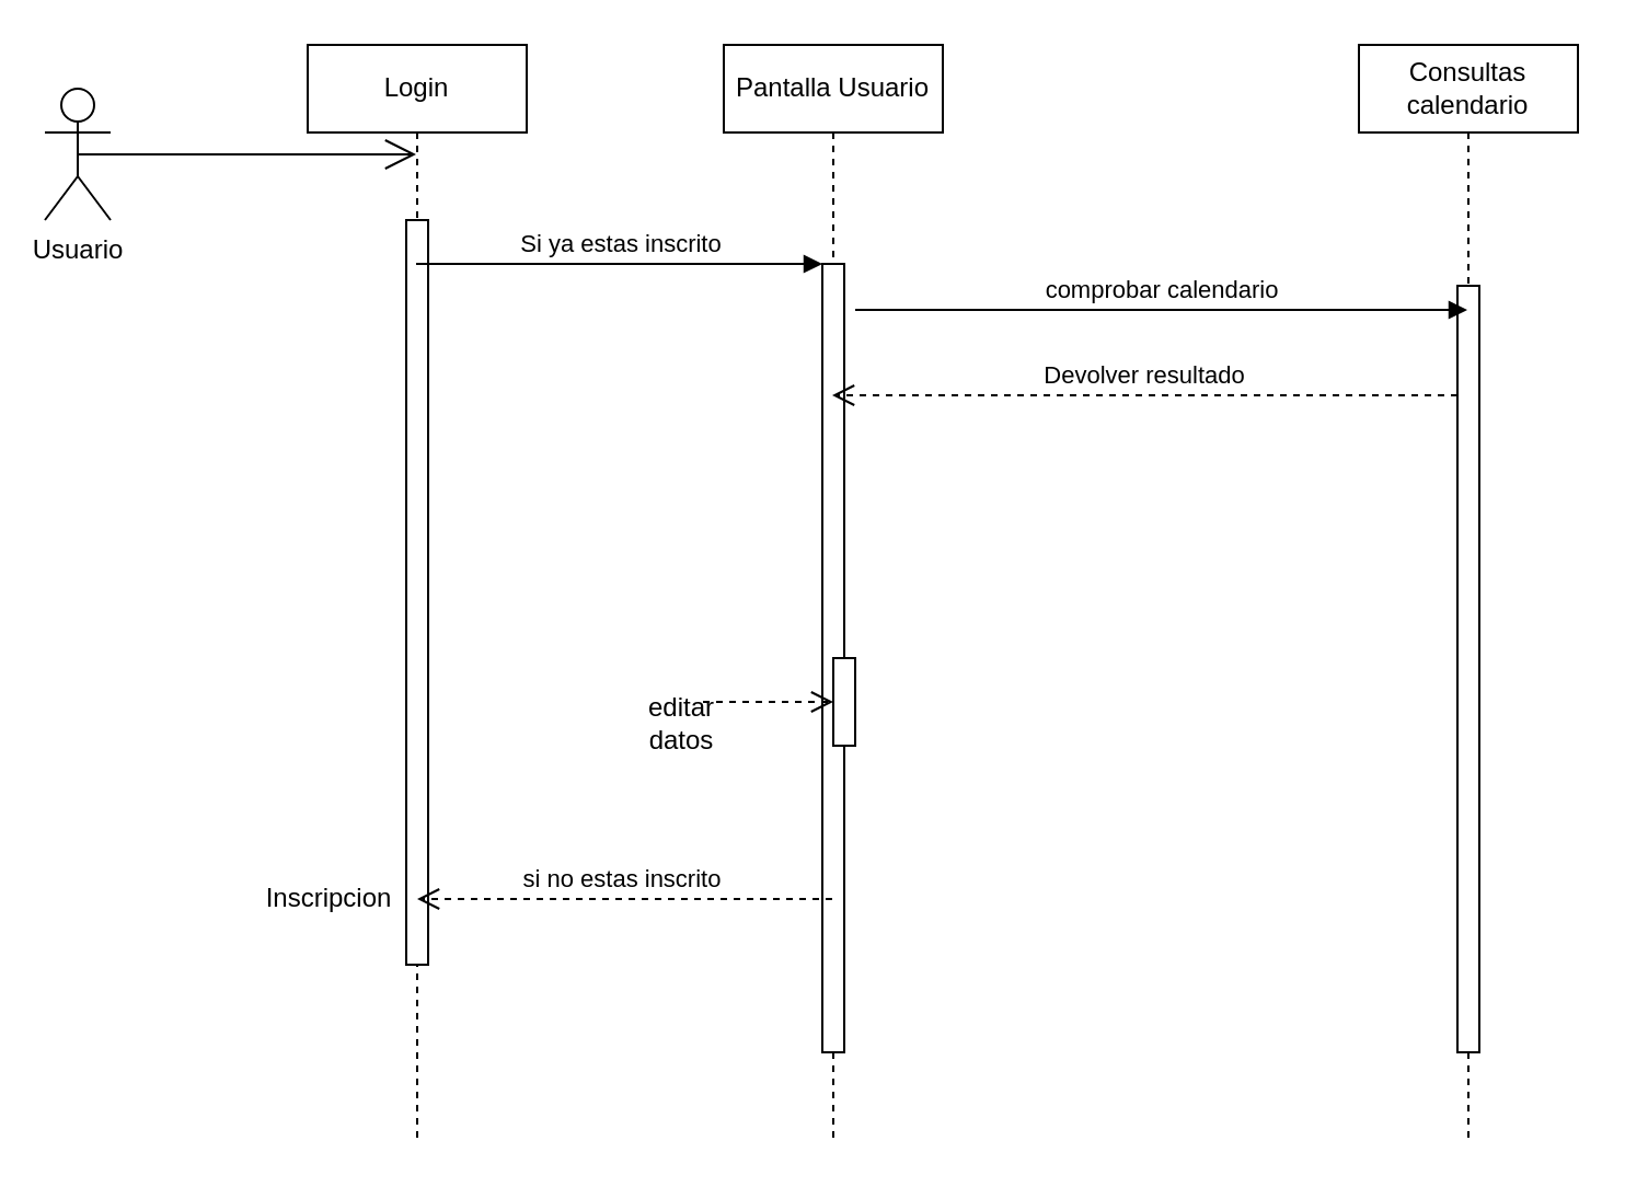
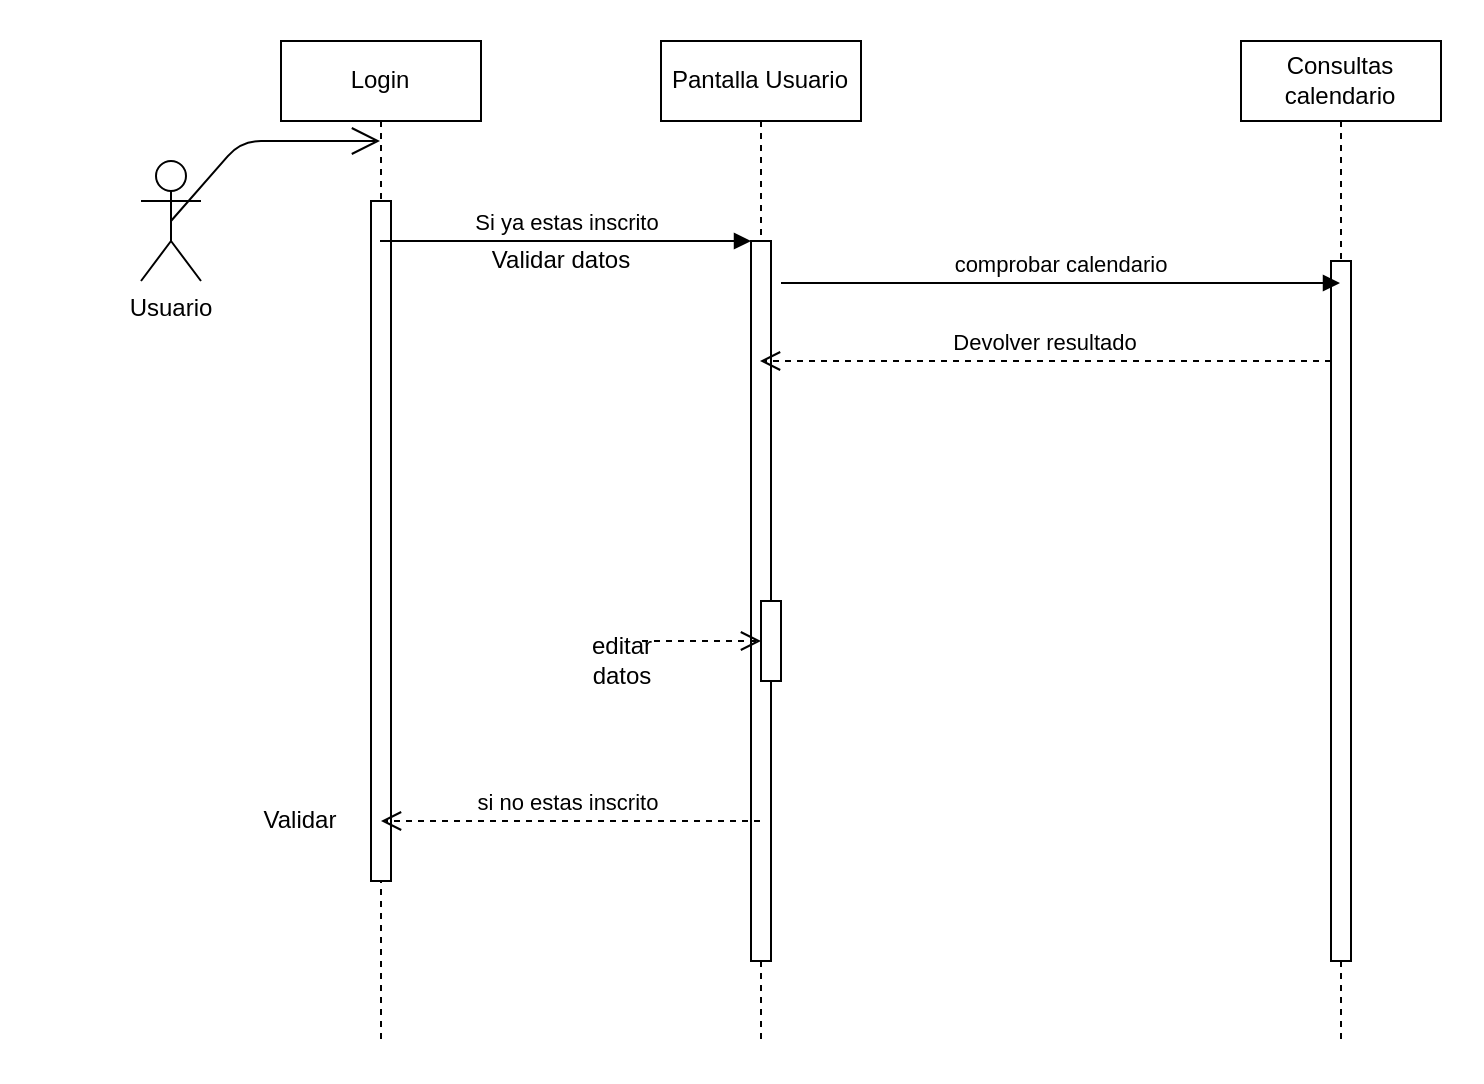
- <mxCell id="2" value="Usuario" style="shape=umlActor;verticalLabelPosition=bottom;labelBackgroundColor=#ffffff;verticalAlign=top;html=1;" parent="1" vertex="1"><mxGeometry x="20" y="40" width="30" height="60" as="geometry" /></mxCell>
+ <mxCell id="2" value="Usuario" style="shape=umlActor;verticalLabelPosition=bottom;labelBackgroundColor=#ffffff;verticalAlign=top;html=1;" parent="1" vertex="1"><mxGeometry x="70" y="80" width="30" height="60" as="geometry" /></mxCell>
+ <mxCell id="16" value="Validar datos" style="text;html=1;align=center;verticalAlign=middle;resizable=0;points=[];autosize=1;" vertex="1" parent="1"><mxGeometry x="240" y="120" width="80" height="20" as="geometry" /></mxCell>
- <mxCell id="15" value="Inscripcion" style="text;html=1;strokeColor=none;fillColor=none;align=center;verticalAlign=middle;whiteSpace=wrap;rounded=0;" vertex="1" parent="1"><mxGeometry x="130" y="400" width="40" height="20" as="geometry" /></mxCell>
+ <mxCell id="15" value="Validar" style="text;html=1;strokeColor=none;fillColor=none;align=center;verticalAlign=middle;whiteSpace=wrap;rounded=0;" vertex="1" parent="1"><mxGeometry x="130" y="400" width="40" height="20" as="geometry" /></mxCell>
